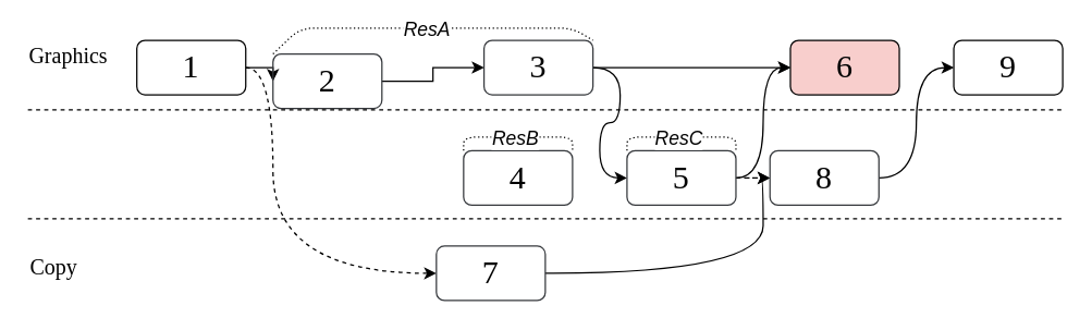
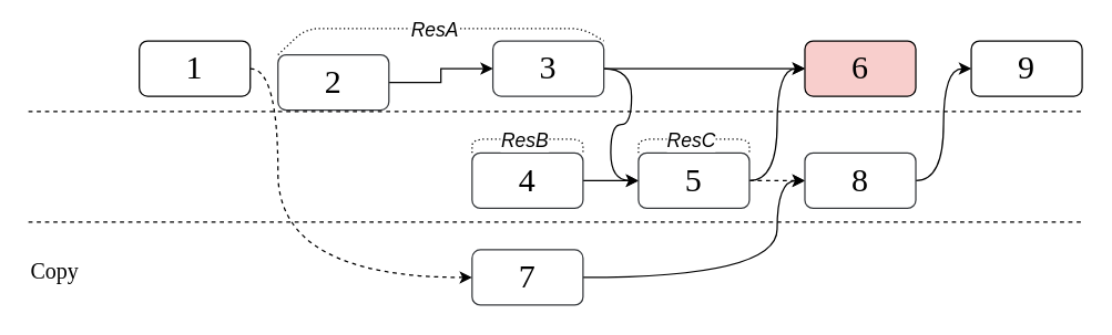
- <mxCell id="17" value="Graphics" style="text;html=1;strokeColor=none;fillColor=none;align=center;verticalAlign=middle;whiteSpace=wrap;rounded=0;fontFamily=Times New Roman;fontSize=16;" parent="1" vertex="1"><mxGeometry x="20" y="25" width="60" height="30" as="geometry" /></mxCell>
- <mxCell id="2" value="" style="edgeStyle=orthogonalEdgeStyle;rounded=0;orthogonalLoop=1;jettySize=auto;html=1;" parent="1" source="4" target="6" edge="1"><mxGeometry relative="1" as="geometry" /></mxCell>
+ <mxCell id="11" value="" style="edgeStyle=orthogonalEdgeStyle;rounded=0;orthogonalLoop=1;jettySize=auto;html=1;" parent="1" source="12" target="15" edge="1"><mxGeometry relative="1" as="geometry" /></mxCell>
- <mxCell id="24" value="8" style="rounded=1;whiteSpace=wrap;html=1;fontFamily=Times New Roman;fontSize=24;fillColor=none;strokeColor=#36393d;" parent="1" vertex="1"><mxGeometry x="565" y="110" width="80" height="40" as="geometry" /></mxCell>
+ <mxCell id="24" value="8" style="rounded=1;whiteSpace=wrap;html=1;fontFamily=Times New Roman;fontSize=24;fillColor=none;strokeColor=#36393d;" parent="1" vertex="1"><mxGeometry x="580" y="110" width="80" height="40" as="geometry" /></mxCell>
- <mxCell id="19" value="7" style="rounded=1;whiteSpace=wrap;html=1;fontFamily=Times New Roman;fontSize=24;fillColor=none;strokeColor=#36393d;" parent="1" vertex="1"><mxGeometry x="320" y="180" width="80" height="40" as="geometry" /></mxCell>
+ <mxCell id="19" value="7" style="rounded=1;whiteSpace=wrap;html=1;fontFamily=Times New Roman;fontSize=24;fillColor=none;strokeColor=#36393d;" parent="1" vertex="1"><mxGeometry x="340" y="180" width="80" height="40" as="geometry" /></mxCell>
